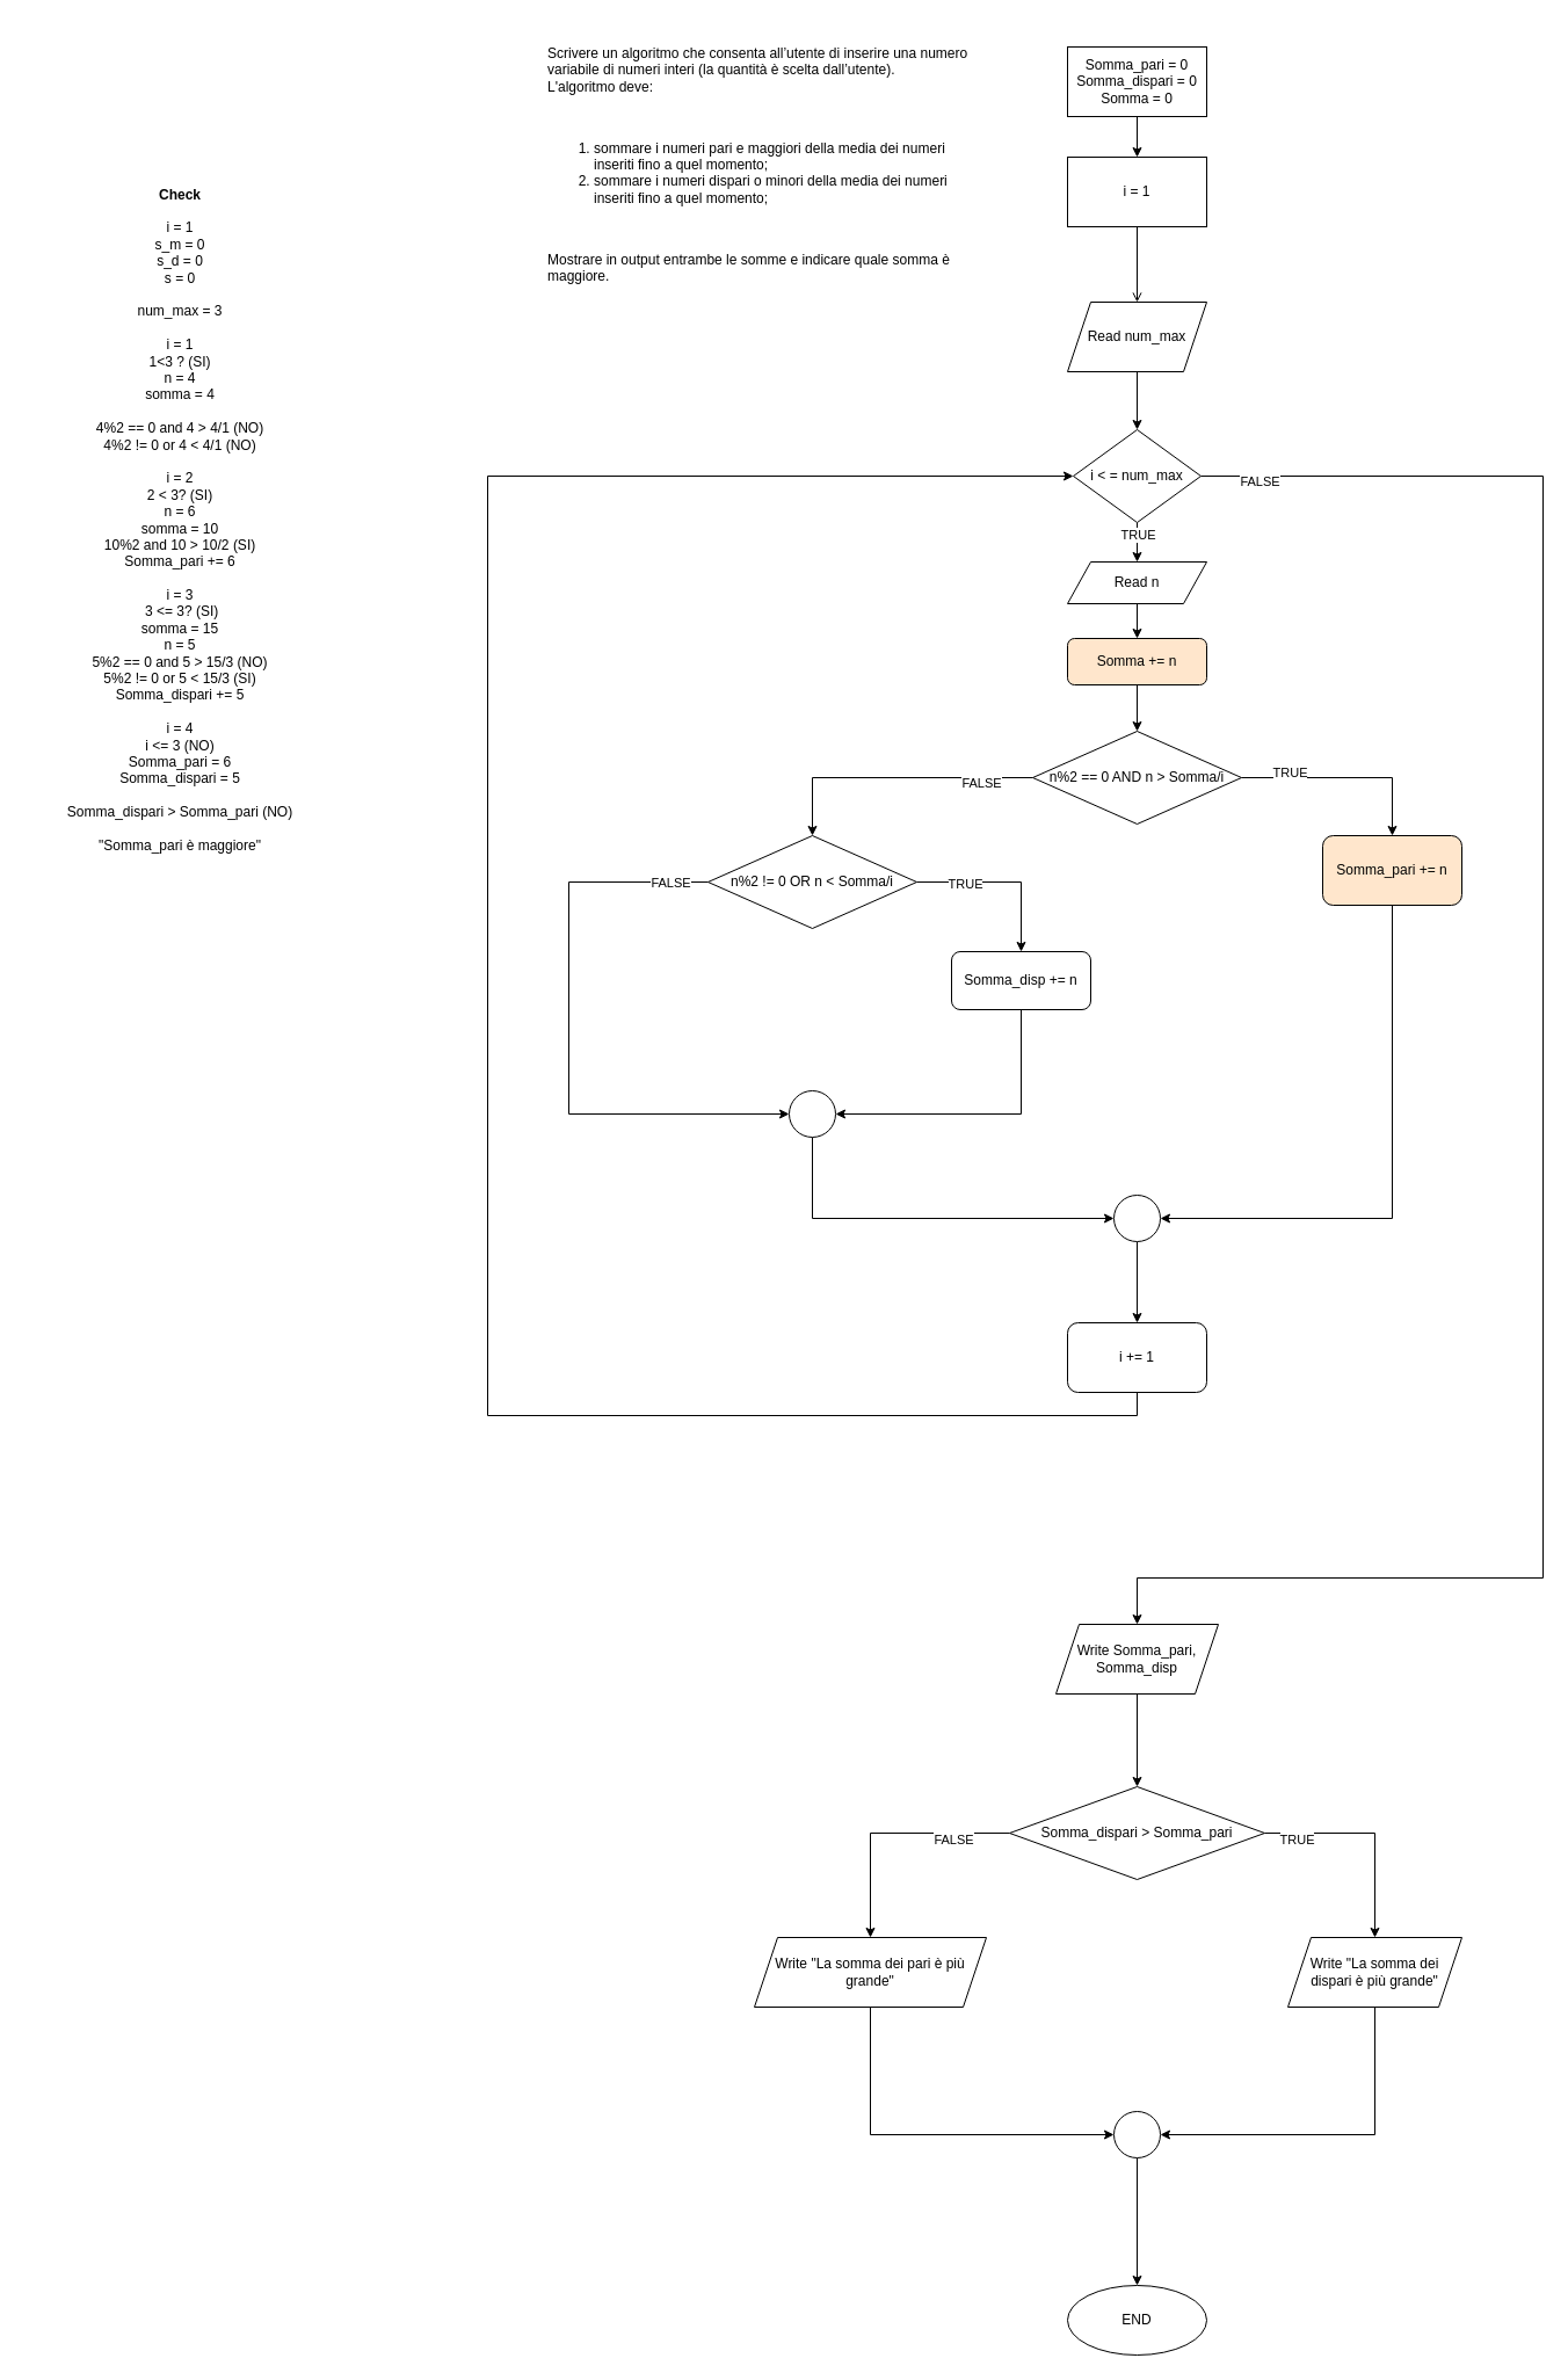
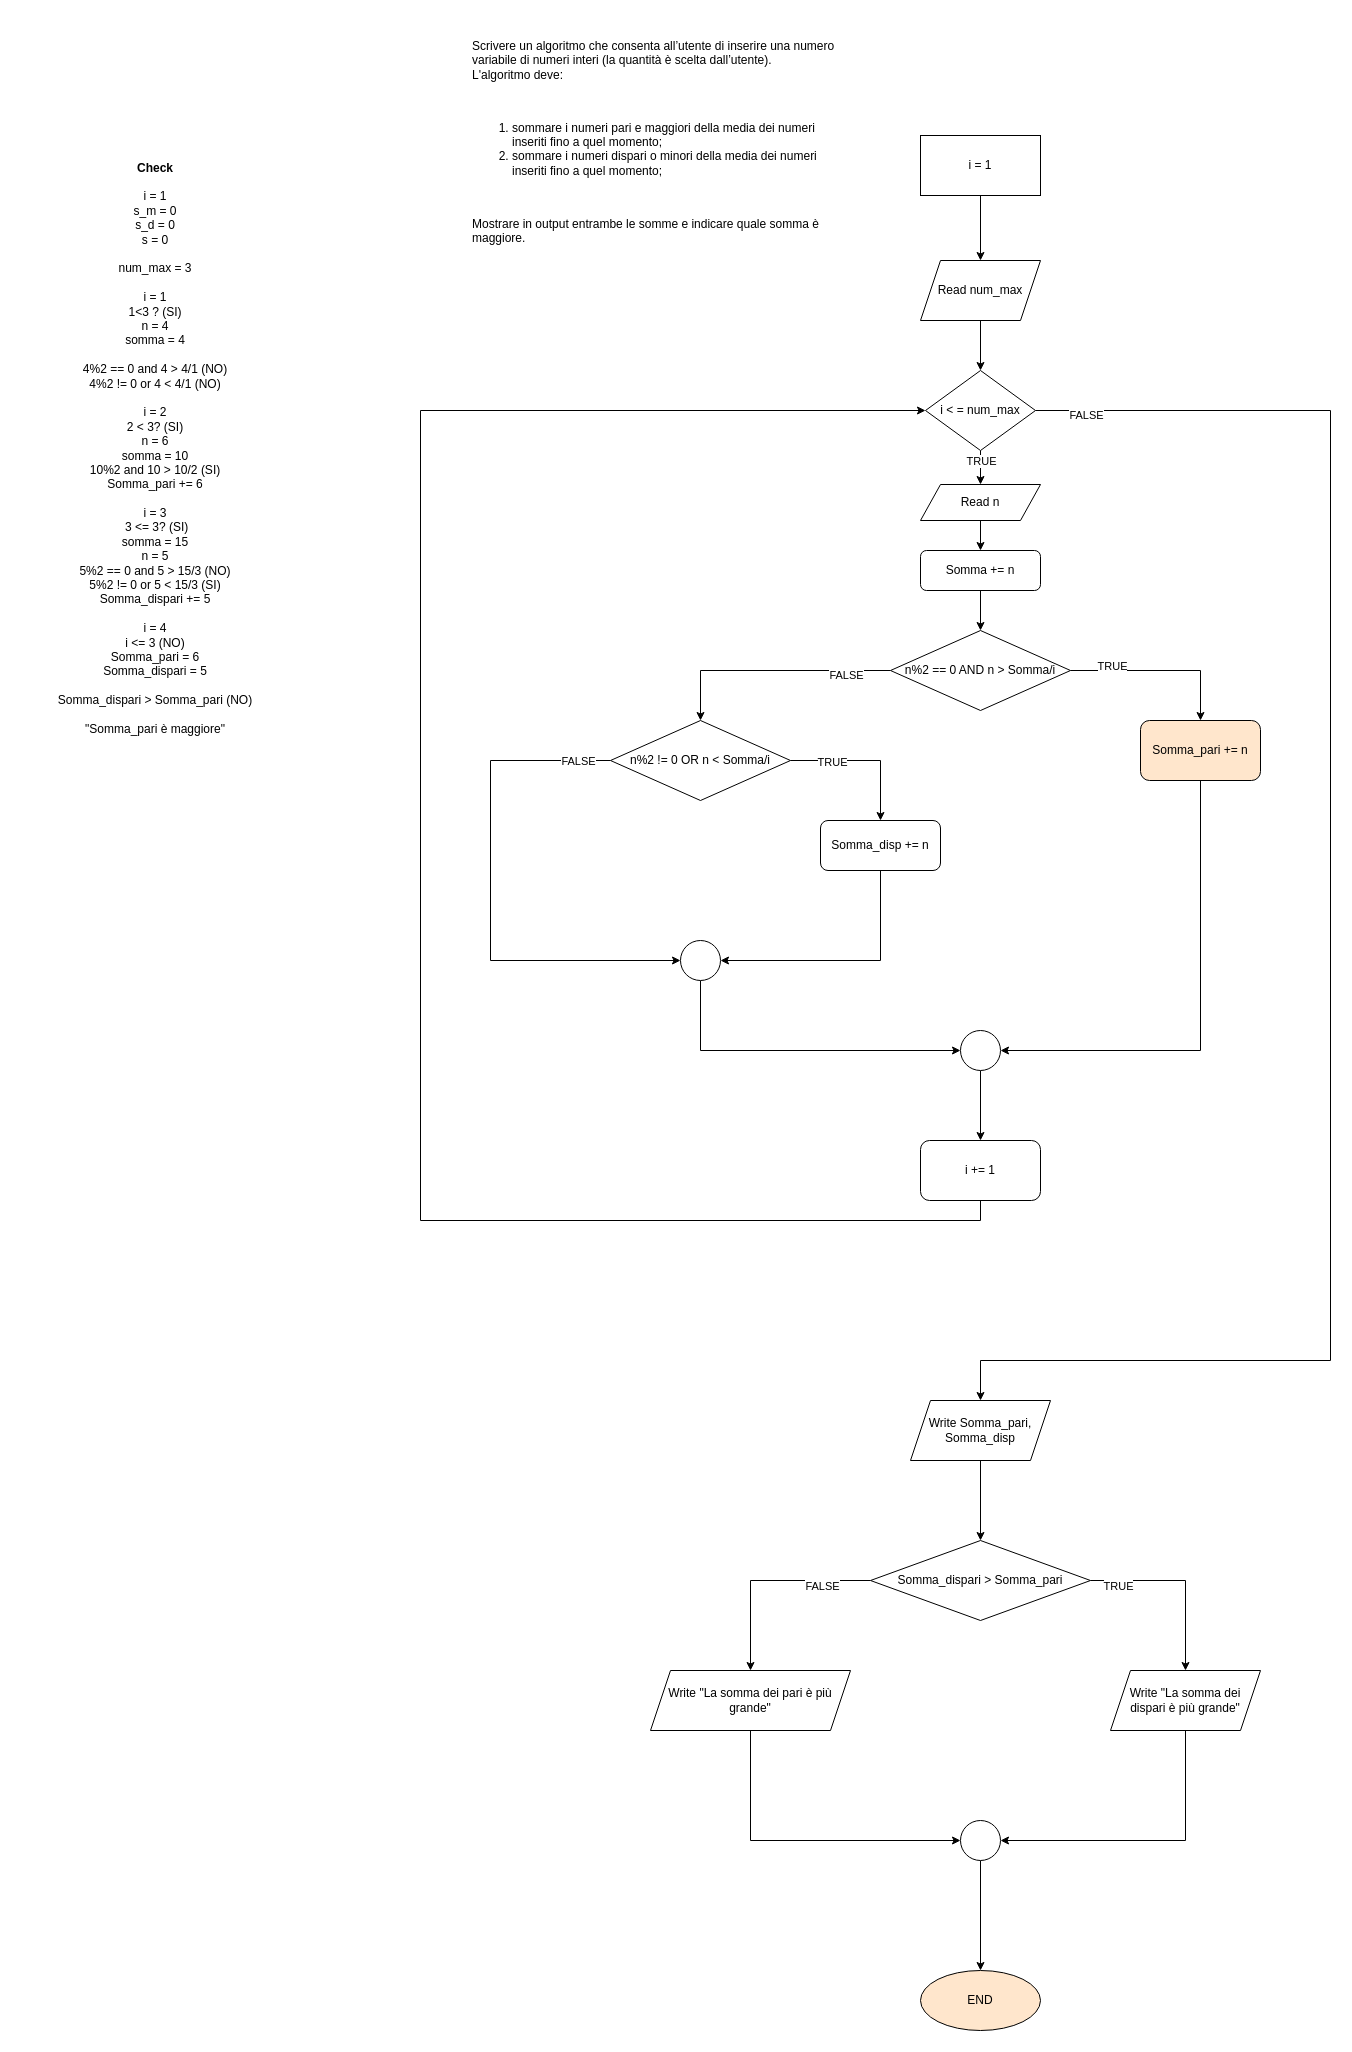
- <mxCell id="52" value="Somma_pari = 0&lt;br&gt;Somma_dispari = 0&lt;br&gt;Somma = 0" style="whiteSpace=wrap;html=1;" vertex="1" parent="1"><mxGeometry x="920" y="40" width="120" height="60" as="geometry" /></mxCell>
- <mxCell id="51" value="" style="edgeStyle=orthogonalEdgeStyle;rounded=0;orthogonalLoop=1;jettySize=auto;html=1;" edge="1" parent="1" source="52" target="11"><mxGeometry relative="1" as="geometry" /></mxCell>
- <mxCell id="10" value="" style="edgeStyle=orthogonalEdgeStyle;rounded=0;orthogonalLoop=1;jettySize=auto;html=1;endArrow=open;" edge="1" parent="1" source="11" target="4"><mxGeometry relative="1" as="geometry" /></mxCell>
+ <mxCell id="10" value="" style="edgeStyle=orthogonalEdgeStyle;rounded=0;orthogonalLoop=1;jettySize=auto;html=1;" edge="1" parent="1" source="11" target="4"><mxGeometry relative="1" as="geometry" /></mxCell>
- <mxCell id="37" value="Somma += n" style="rounded=1;whiteSpace=wrap;html=1;fillColor=#ffe6cc;" vertex="1" parent="1"><mxGeometry x="920" y="550" width="120" height="40" as="geometry" /></mxCell>
+ <mxCell id="37" value="Somma += n" style="rounded=1;whiteSpace=wrap;html=1;" vertex="1" parent="1"><mxGeometry x="920" y="550" width="120" height="40" as="geometry" /></mxCell>
- <mxCell id="49" value="END" style="ellipse;whiteSpace=wrap;html=1;" vertex="1" parent="1"><mxGeometry x="920" y="1970" width="120" height="60" as="geometry" /></mxCell>
+ <mxCell id="49" value="END" style="ellipse;whiteSpace=wrap;html=1;fillColor=#ffe6cc;" vertex="1" parent="1"><mxGeometry x="920" y="1970" width="120" height="60" as="geometry" /></mxCell>
